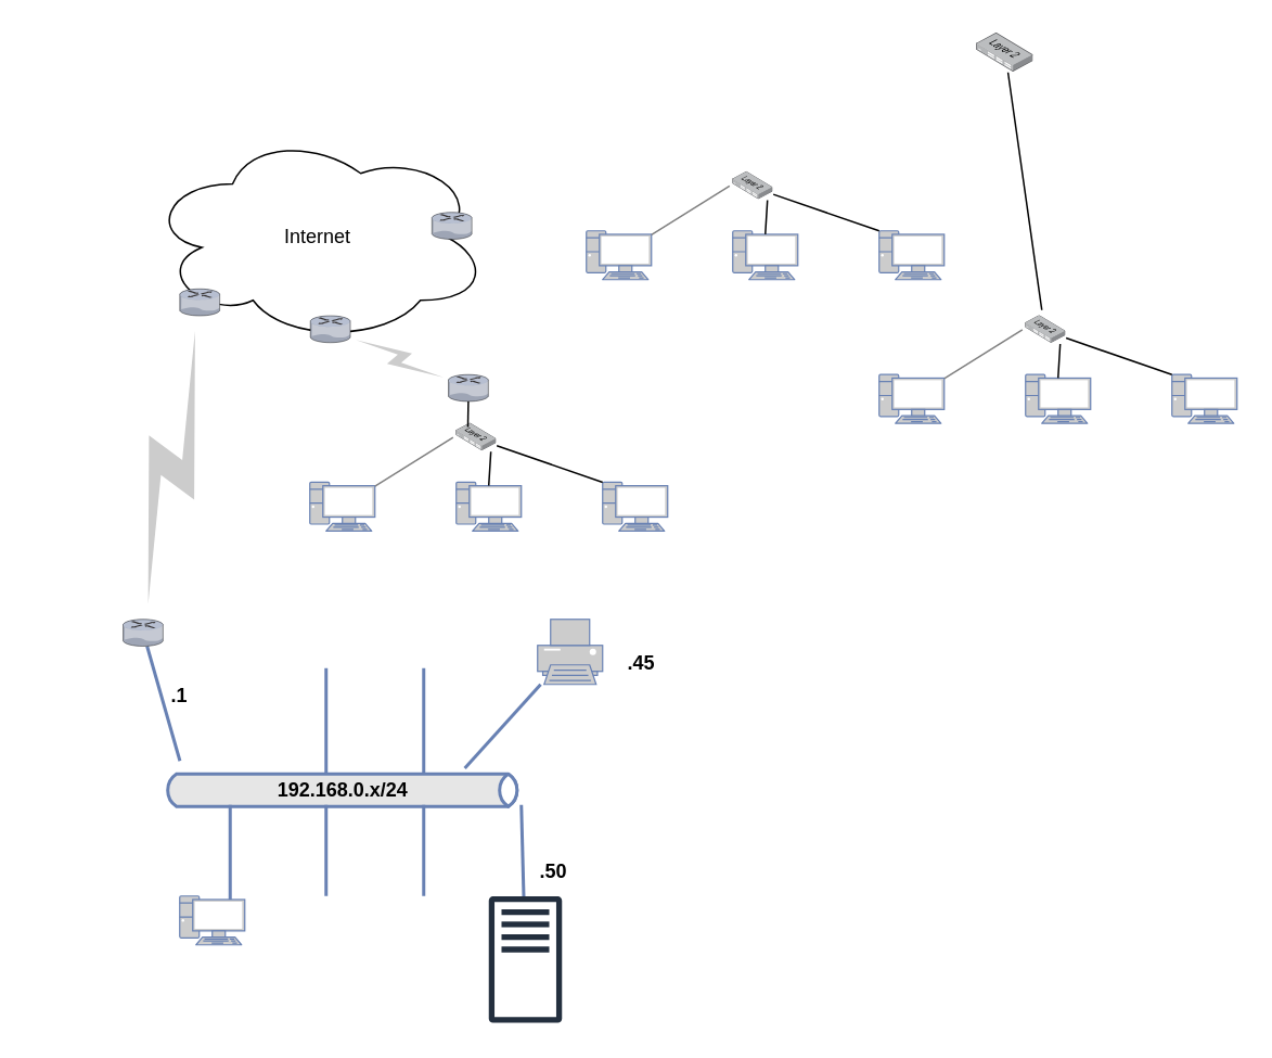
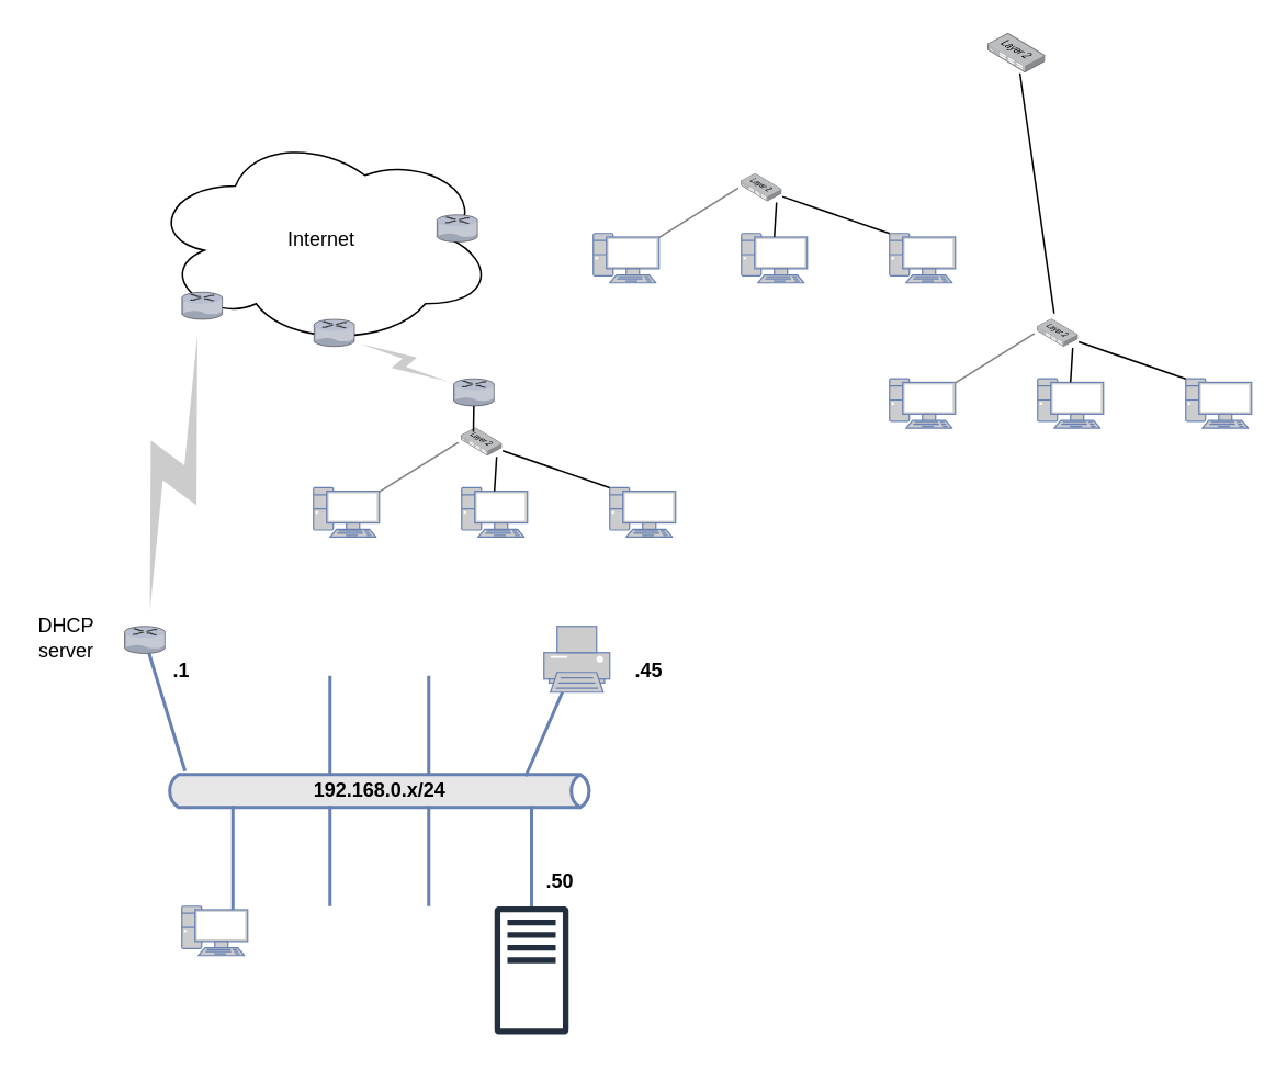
+ <mxCell id="47" value="DHCP server" style="text;html=1;strokeColor=none;fillColor=none;align=center;verticalAlign=middle;whiteSpace=wrap;rounded=0;" vertex="1" parent="1"><mxGeometry x="20" y="376.5" width="40" height="20" as="geometry" /></mxCell>
- <mxCell id="45" value="&lt;b&gt;.1&lt;/b&gt;" style="text;html=1;strokeColor=none;fillColor=none;align=center;verticalAlign=middle;whiteSpace=wrap;rounded=0;" vertex="1" parent="1"><mxGeometry x="90" y="416.5" width="40" height="20" as="geometry" /></mxCell>
+ <mxCell id="45" value="&lt;b&gt;.1&lt;/b&gt;" style="text;html=1;strokeColor=none;fillColor=none;align=center;verticalAlign=middle;whiteSpace=wrap;rounded=0;" vertex="1" parent="1"><mxGeometry x="90" y="396.5" width="40" height="20" as="geometry" /></mxCell>
- <mxCell id="32" value="&lt;b&gt;&lt;font color=&quot;#000000&quot;&gt;192.168.0.x/24&lt;/font&gt;&lt;/b&gt;" style="html=1;strokeColor=#6881B3;gradientColor=none;gradientDirection=north;strokeWidth=2;shape=mxgraph.networks.bus;gradientColor=none;gradientDirection=north;fontColor=#ffffff;perimeter=backbonePerimeter;backboneSize=20;fillColor=#E6E6E6;" vertex="1" parent="1"><mxGeometry x="100" y="470" width="220" height="30" as="geometry" /></mxCell>
+ <mxCell id="32" value="&lt;b&gt;&lt;font color=&quot;#000000&quot;&gt;192.168.0.x/24&lt;/font&gt;&lt;/b&gt;" style="html=1;strokeColor=#6881B3;gradientColor=none;gradientDirection=north;strokeWidth=2;shape=mxgraph.networks.bus;gradientColor=none;gradientDirection=north;fontColor=#ffffff;perimeter=backbonePerimeter;backboneSize=20;fillColor=#E6E6E6;" vertex="1" parent="1"><mxGeometry x="100" y="470" width="260" height="20" as="geometry" /></mxCell>
